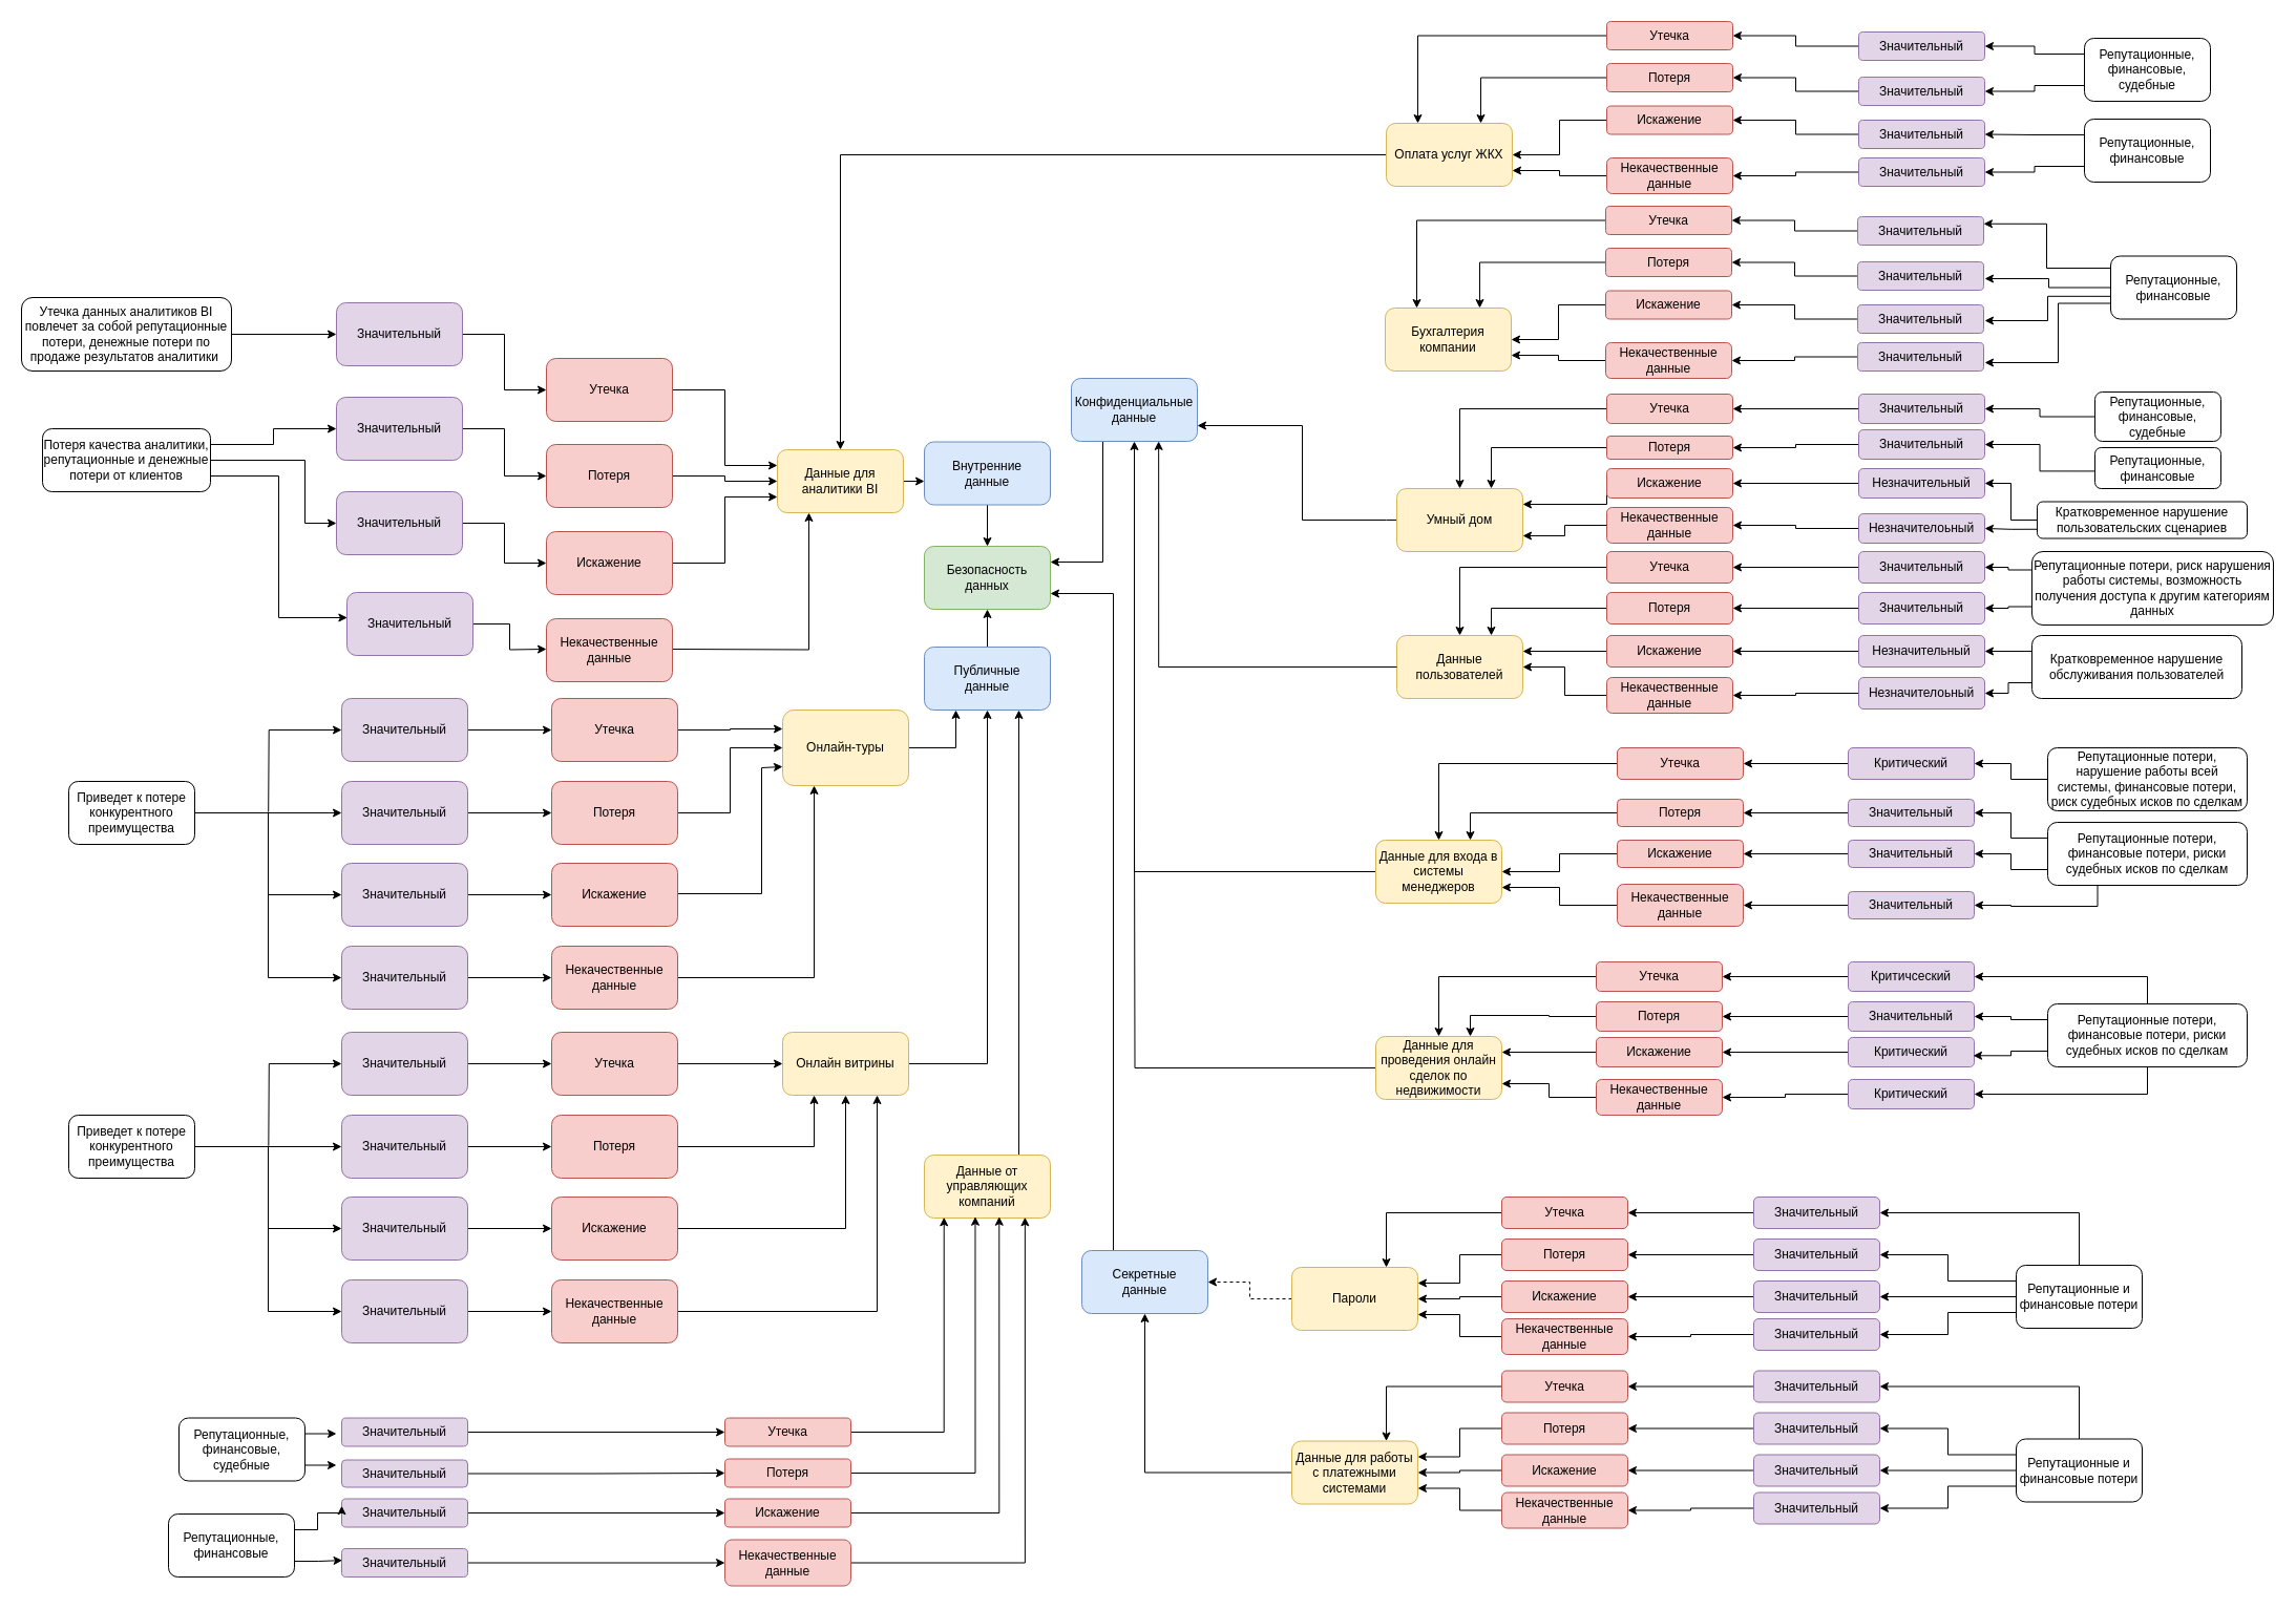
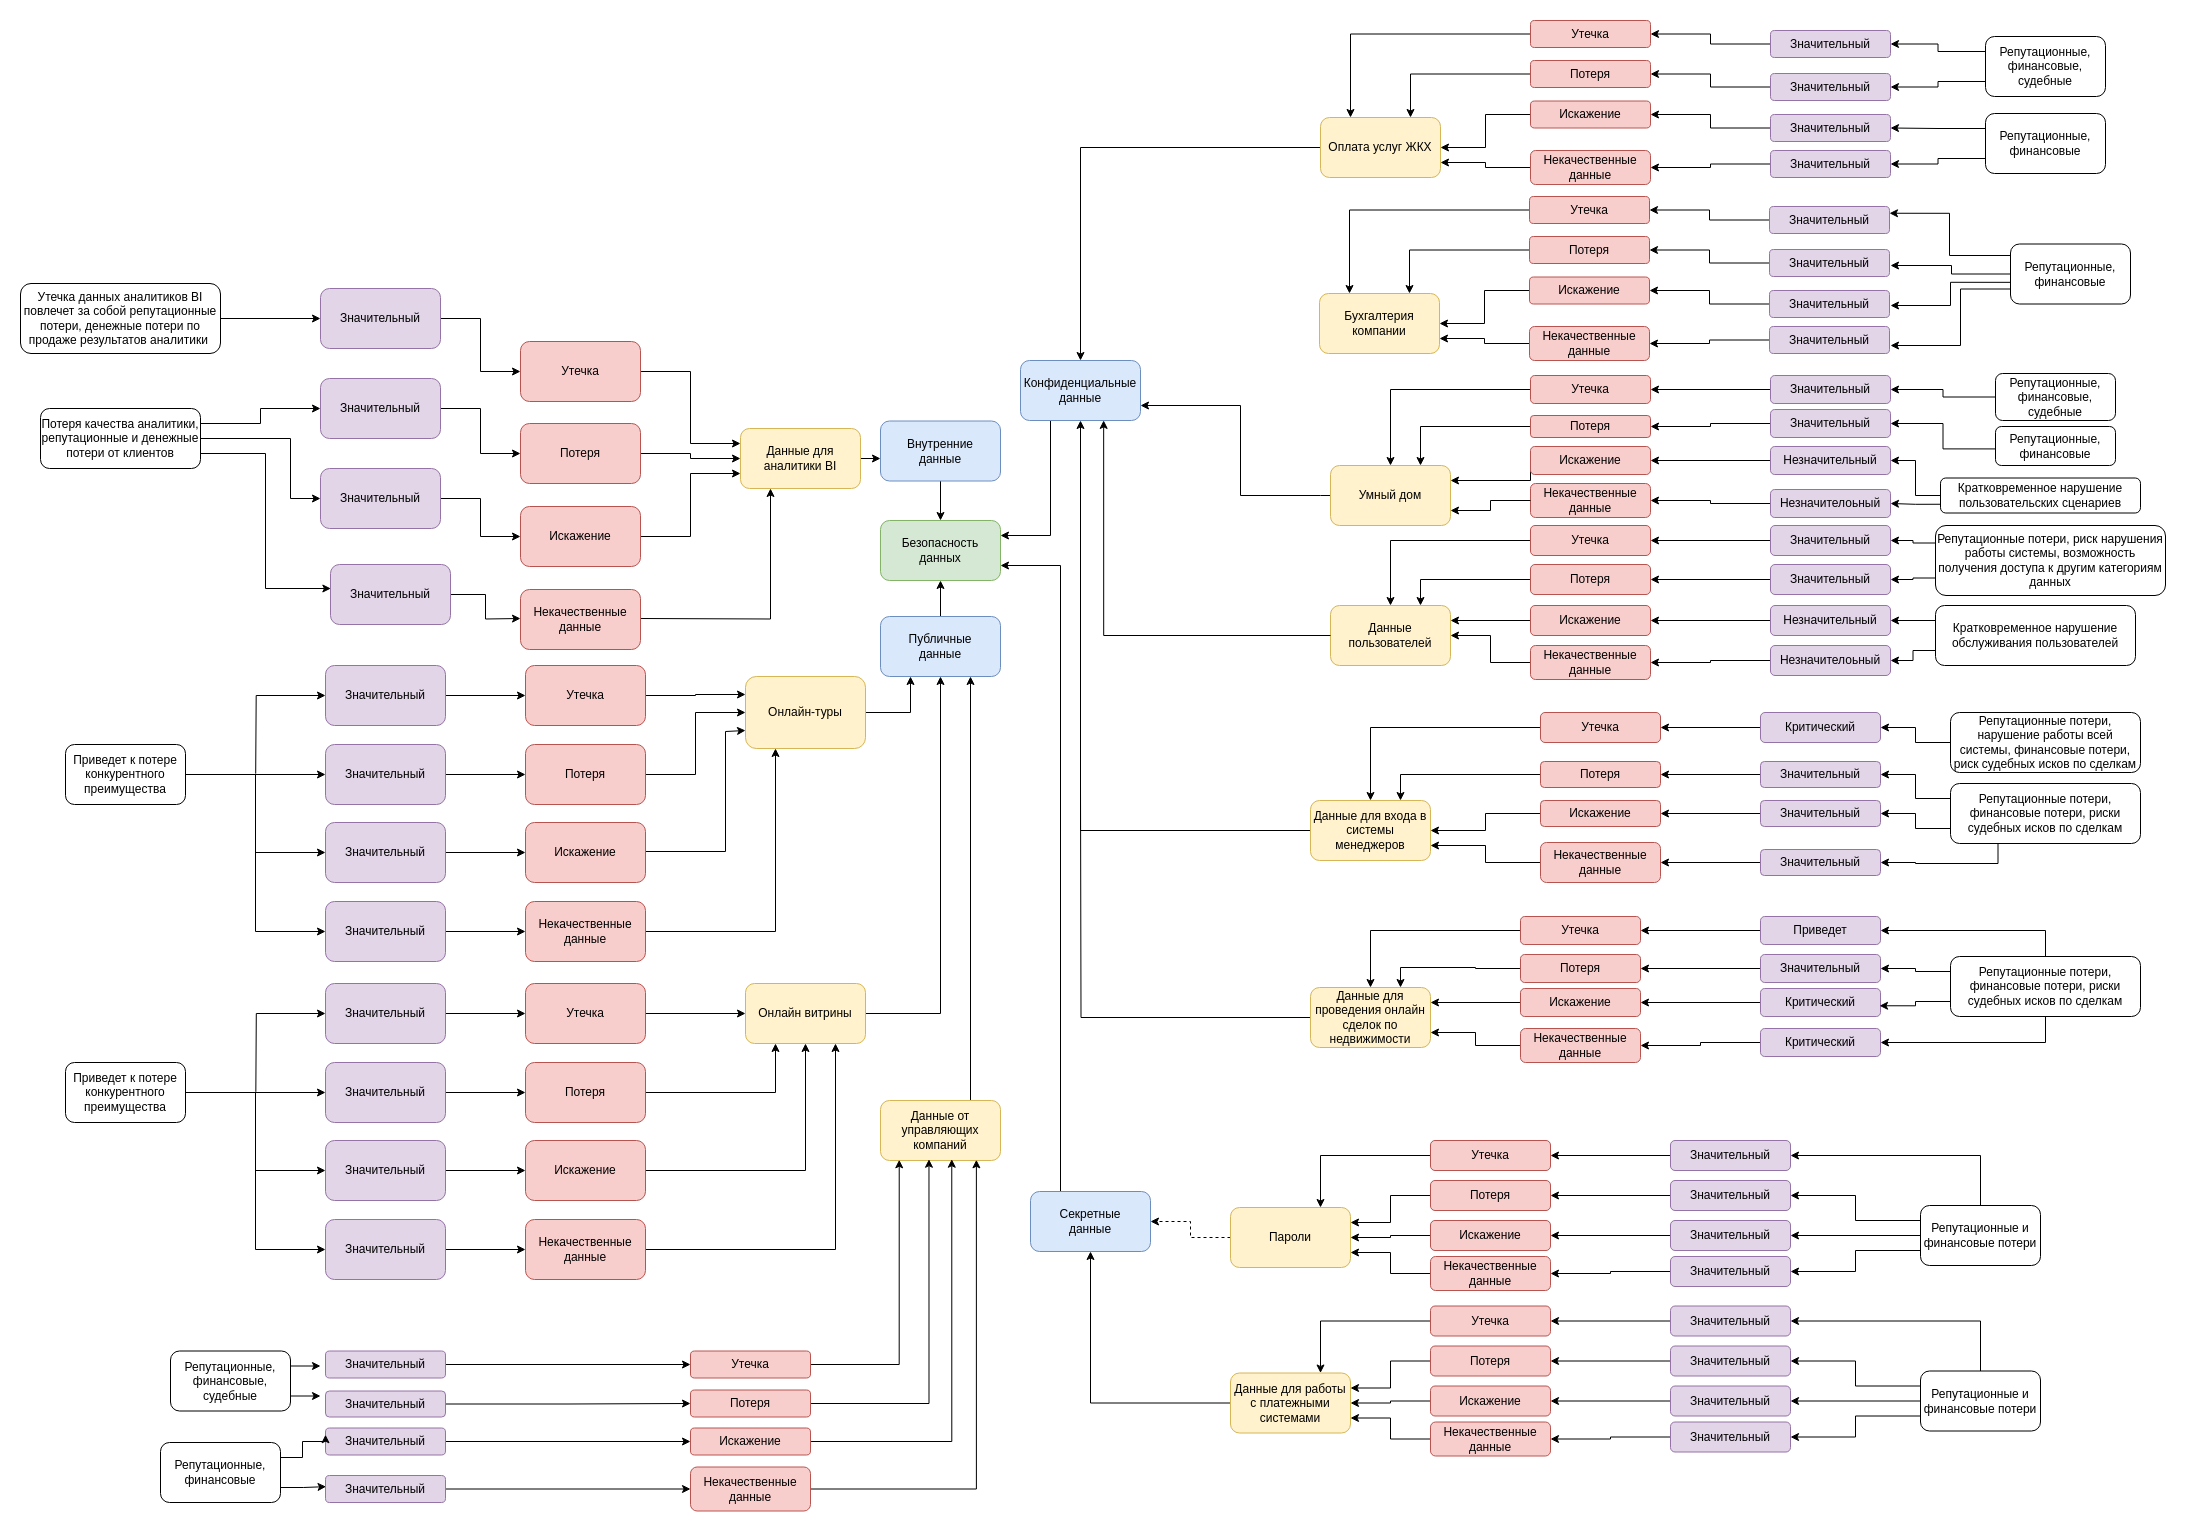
- <mxCell id="17" style="edgeStyle=orthogonalEdgeStyle;rounded=0;orthogonalLoop=1;jettySize=auto;html=1;exitX=0;exitY=0.5;exitDx=0;exitDy=0;" parent="1" source="18" target="29" edge="1"><mxGeometry relative="1" as="geometry" /></mxCell>
+ <mxCell id="17" style="edgeStyle=orthogonalEdgeStyle;rounded=0;orthogonalLoop=1;jettySize=auto;html=1;exitX=0;exitY=0.5;exitDx=0;exitDy=0;" parent="1" source="18" target="8" edge="1"><mxGeometry relative="1" as="geometry" /></mxCell>
- <mxCell id="131" value="Критичсеский" style="rounded=1;whiteSpace=wrap;html=1;fillColor=#e1d5e7;strokeColor=#9673a6;" parent="1" vertex="1"><mxGeometry x="1760" y="916" width="120" height="28" as="geometry" /></mxCell>
+ <mxCell id="131" value="Приведет" style="rounded=1;whiteSpace=wrap;html=1;fillColor=#e1d5e7;strokeColor=#9673a6;" parent="1" vertex="1"><mxGeometry x="1760" y="916" width="120" height="28" as="geometry" /></mxCell>
